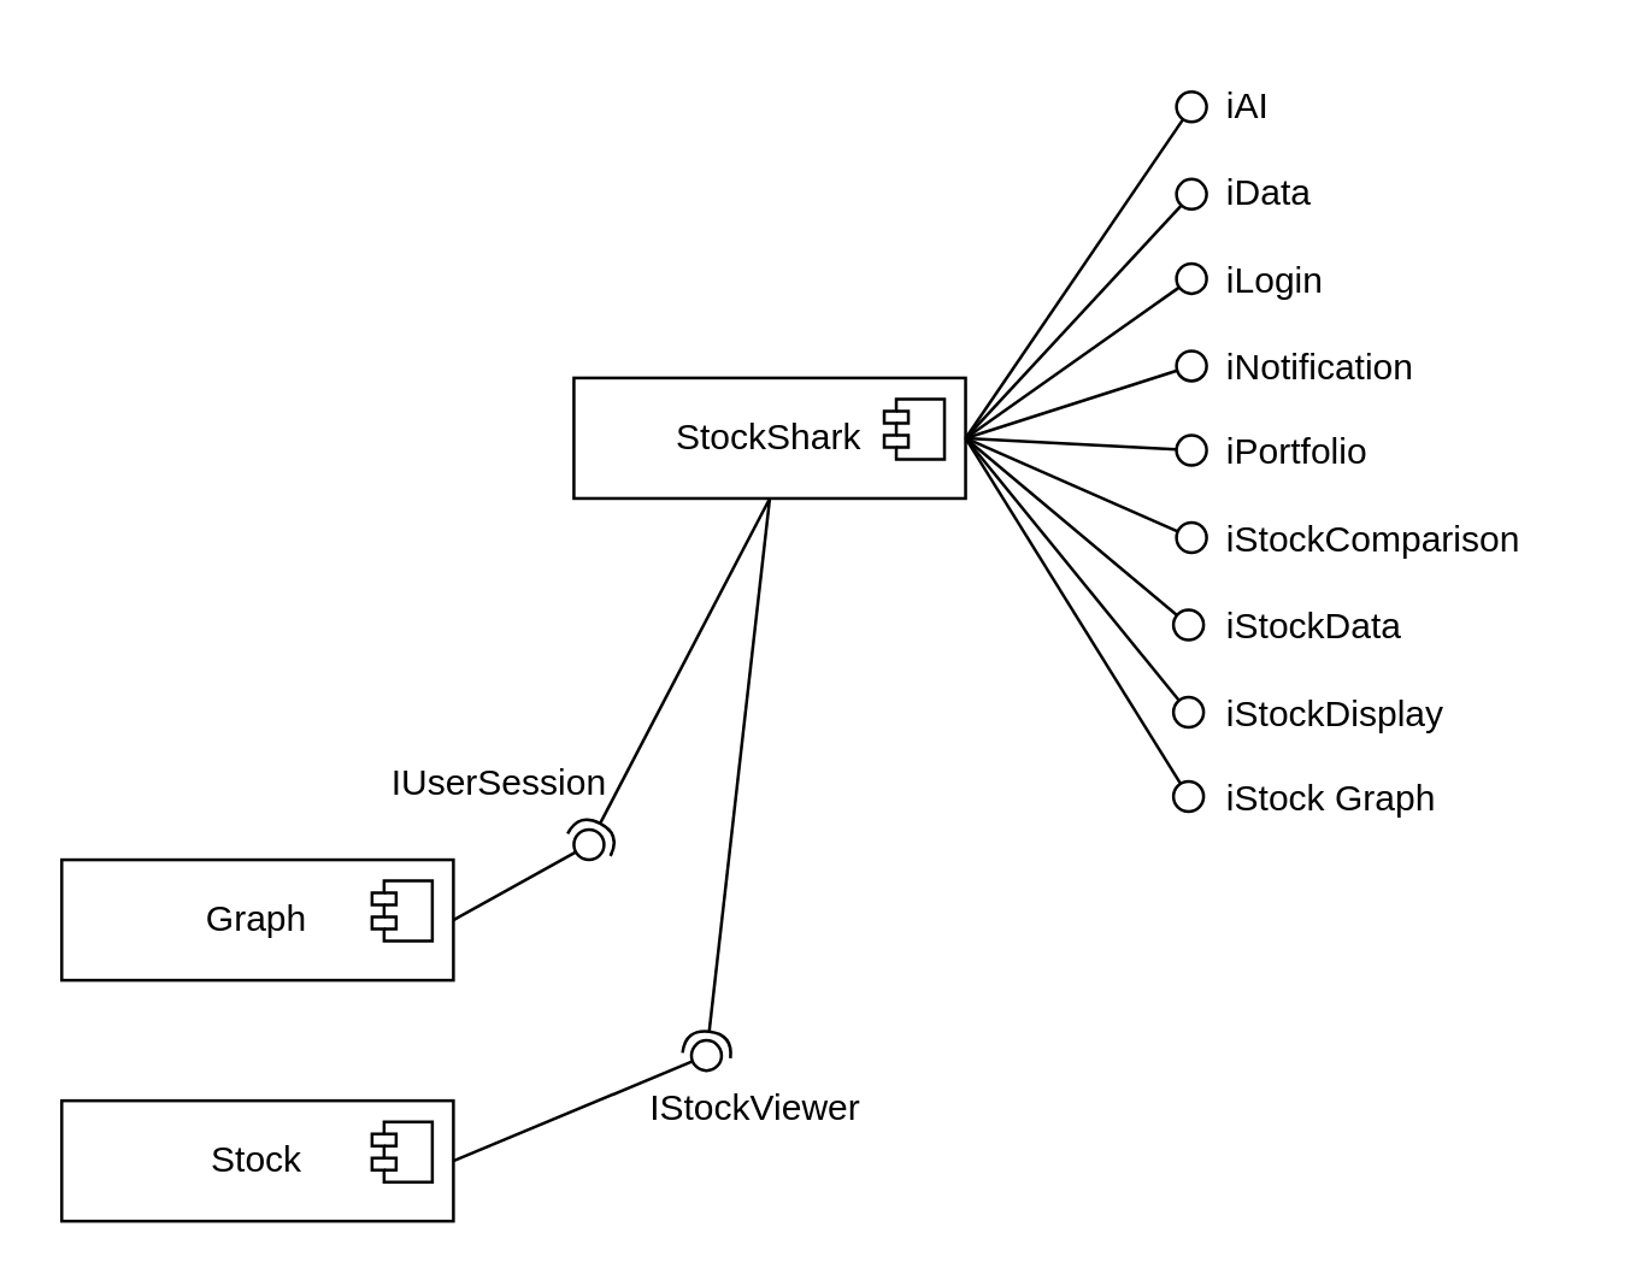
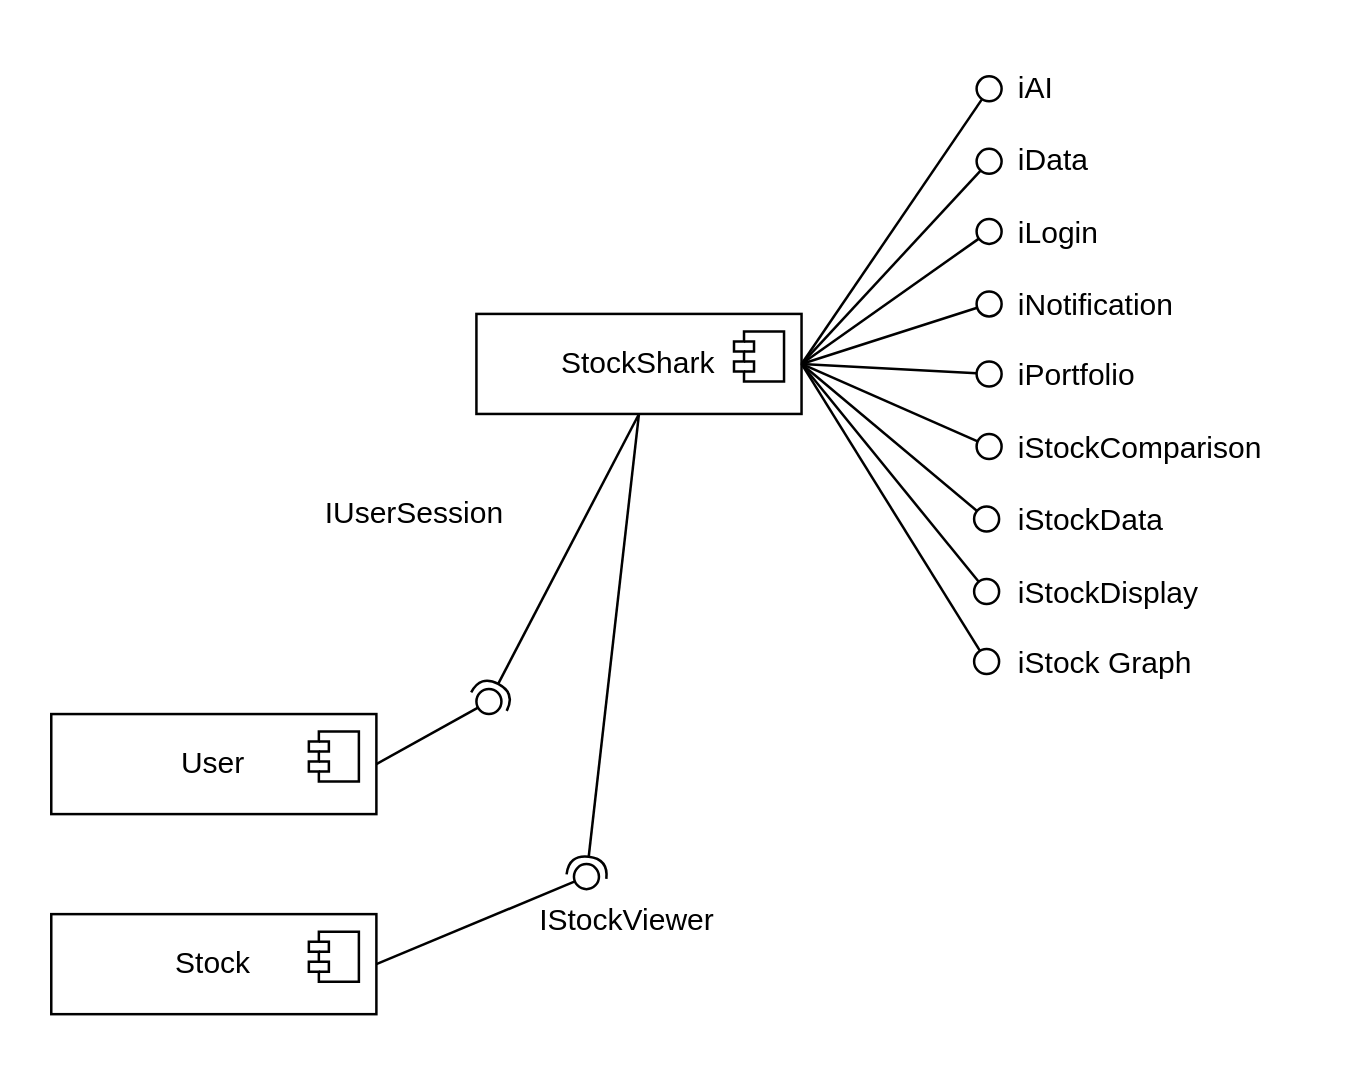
- <mxCell id="14" value="IUserSession" style="text;html=1;align=center;verticalAlign=middle;resizable=0;points=[];autosize=1;strokeColor=none;fillColor=none;" vertex="1" parent="1"><mxGeometry x="120" y="245" width="90" height="30" as="geometry" /></mxCell>
+ <mxCell id="14" value="IUserSession" style="text;html=1;align=center;verticalAlign=middle;resizable=0;points=[];autosize=1;strokeColor=none;fillColor=none;" vertex="1" parent="1"><mxGeometry x="120" y="190" width="90" height="30" as="geometry" /></mxCell>
- <mxCell id="4" value="Graph" style="html=1;dropTarget=0;whiteSpace=wrap;" vertex="1" parent="1"><mxGeometry x="20" y="285" width="130" height="40" as="geometry" /></mxCell>
+ <mxCell id="4" value="User" style="html=1;dropTarget=0;whiteSpace=wrap;" vertex="1" parent="1"><mxGeometry x="20" y="285" width="130" height="40" as="geometry" /></mxCell>
